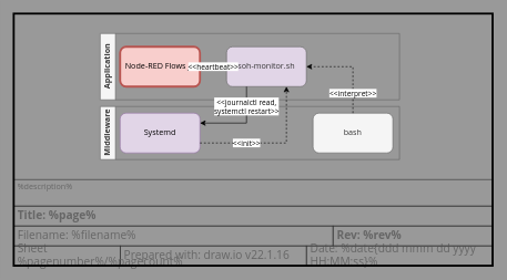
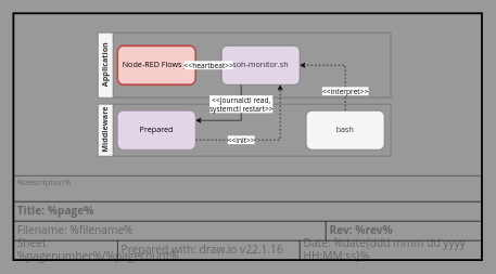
- <mxCell id="16" value="Systemd" style="rounded=1;whiteSpace=wrap;html=1;fontFamily=Open Sans;fillColor=#e1d5e7;strokeColor=#9673a6;" parent="15" vertex="1"><mxGeometry x="30" y="10" width="120" height="60" as="geometry" /></mxCell>
+ <mxCell id="16" value="Prepared" style="rounded=1;whiteSpace=wrap;html=1;fontFamily=Open Sans;fillColor=#e1d5e7;strokeColor=#9673a6;" parent="15" vertex="1"><mxGeometry x="30" y="10" width="120" height="60" as="geometry" /></mxCell>
